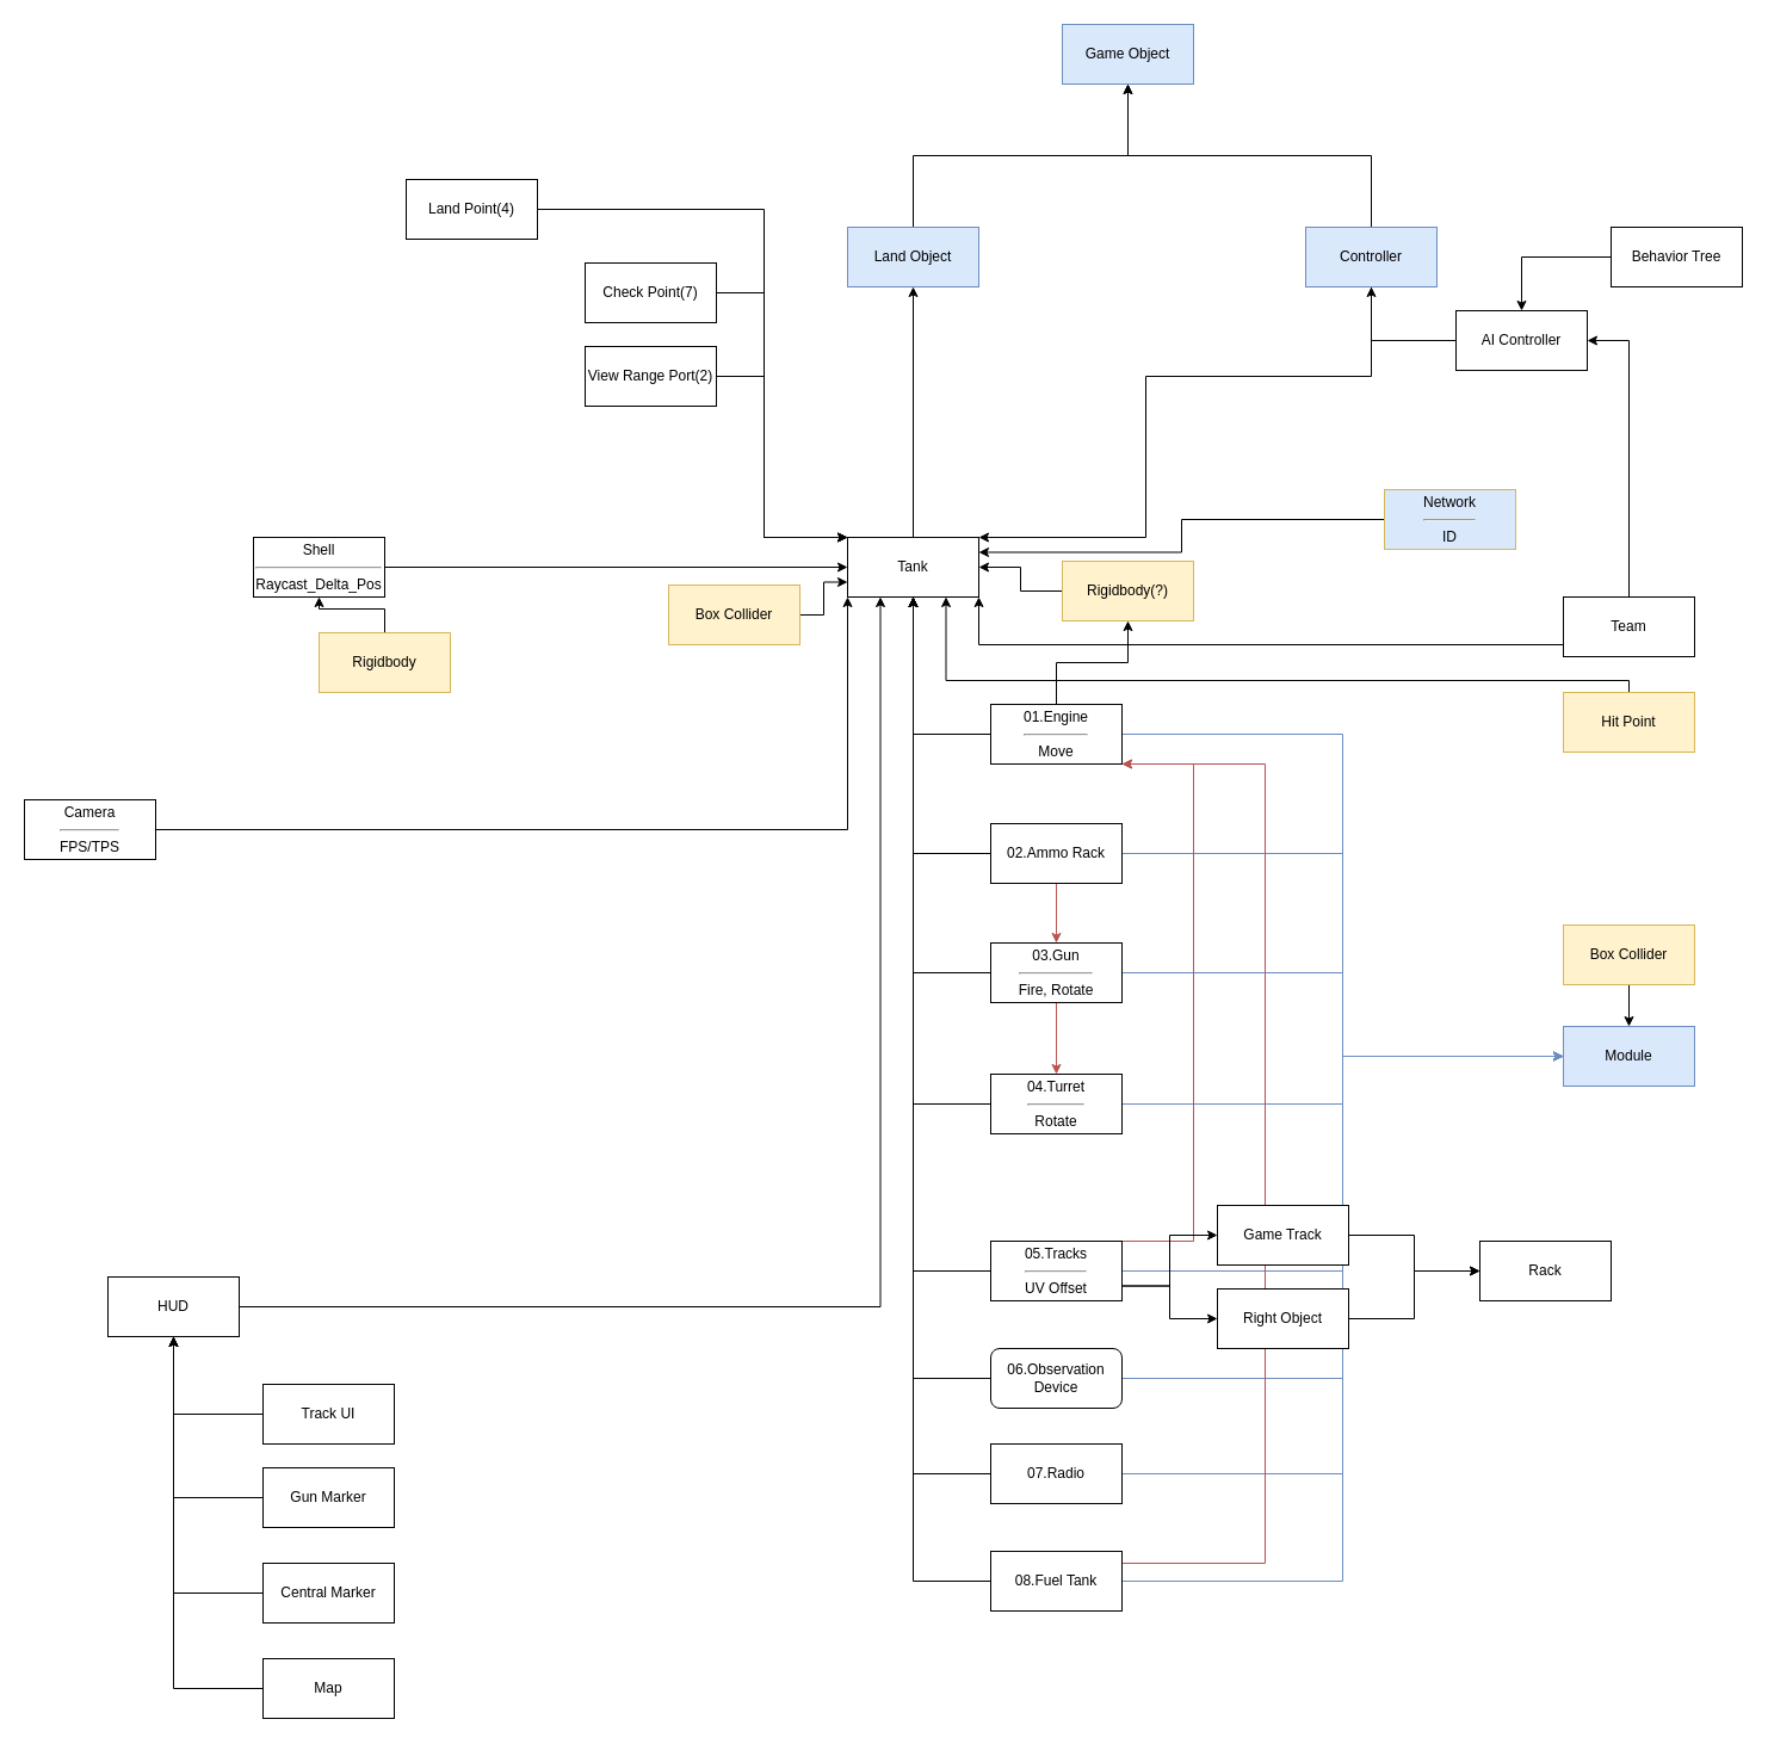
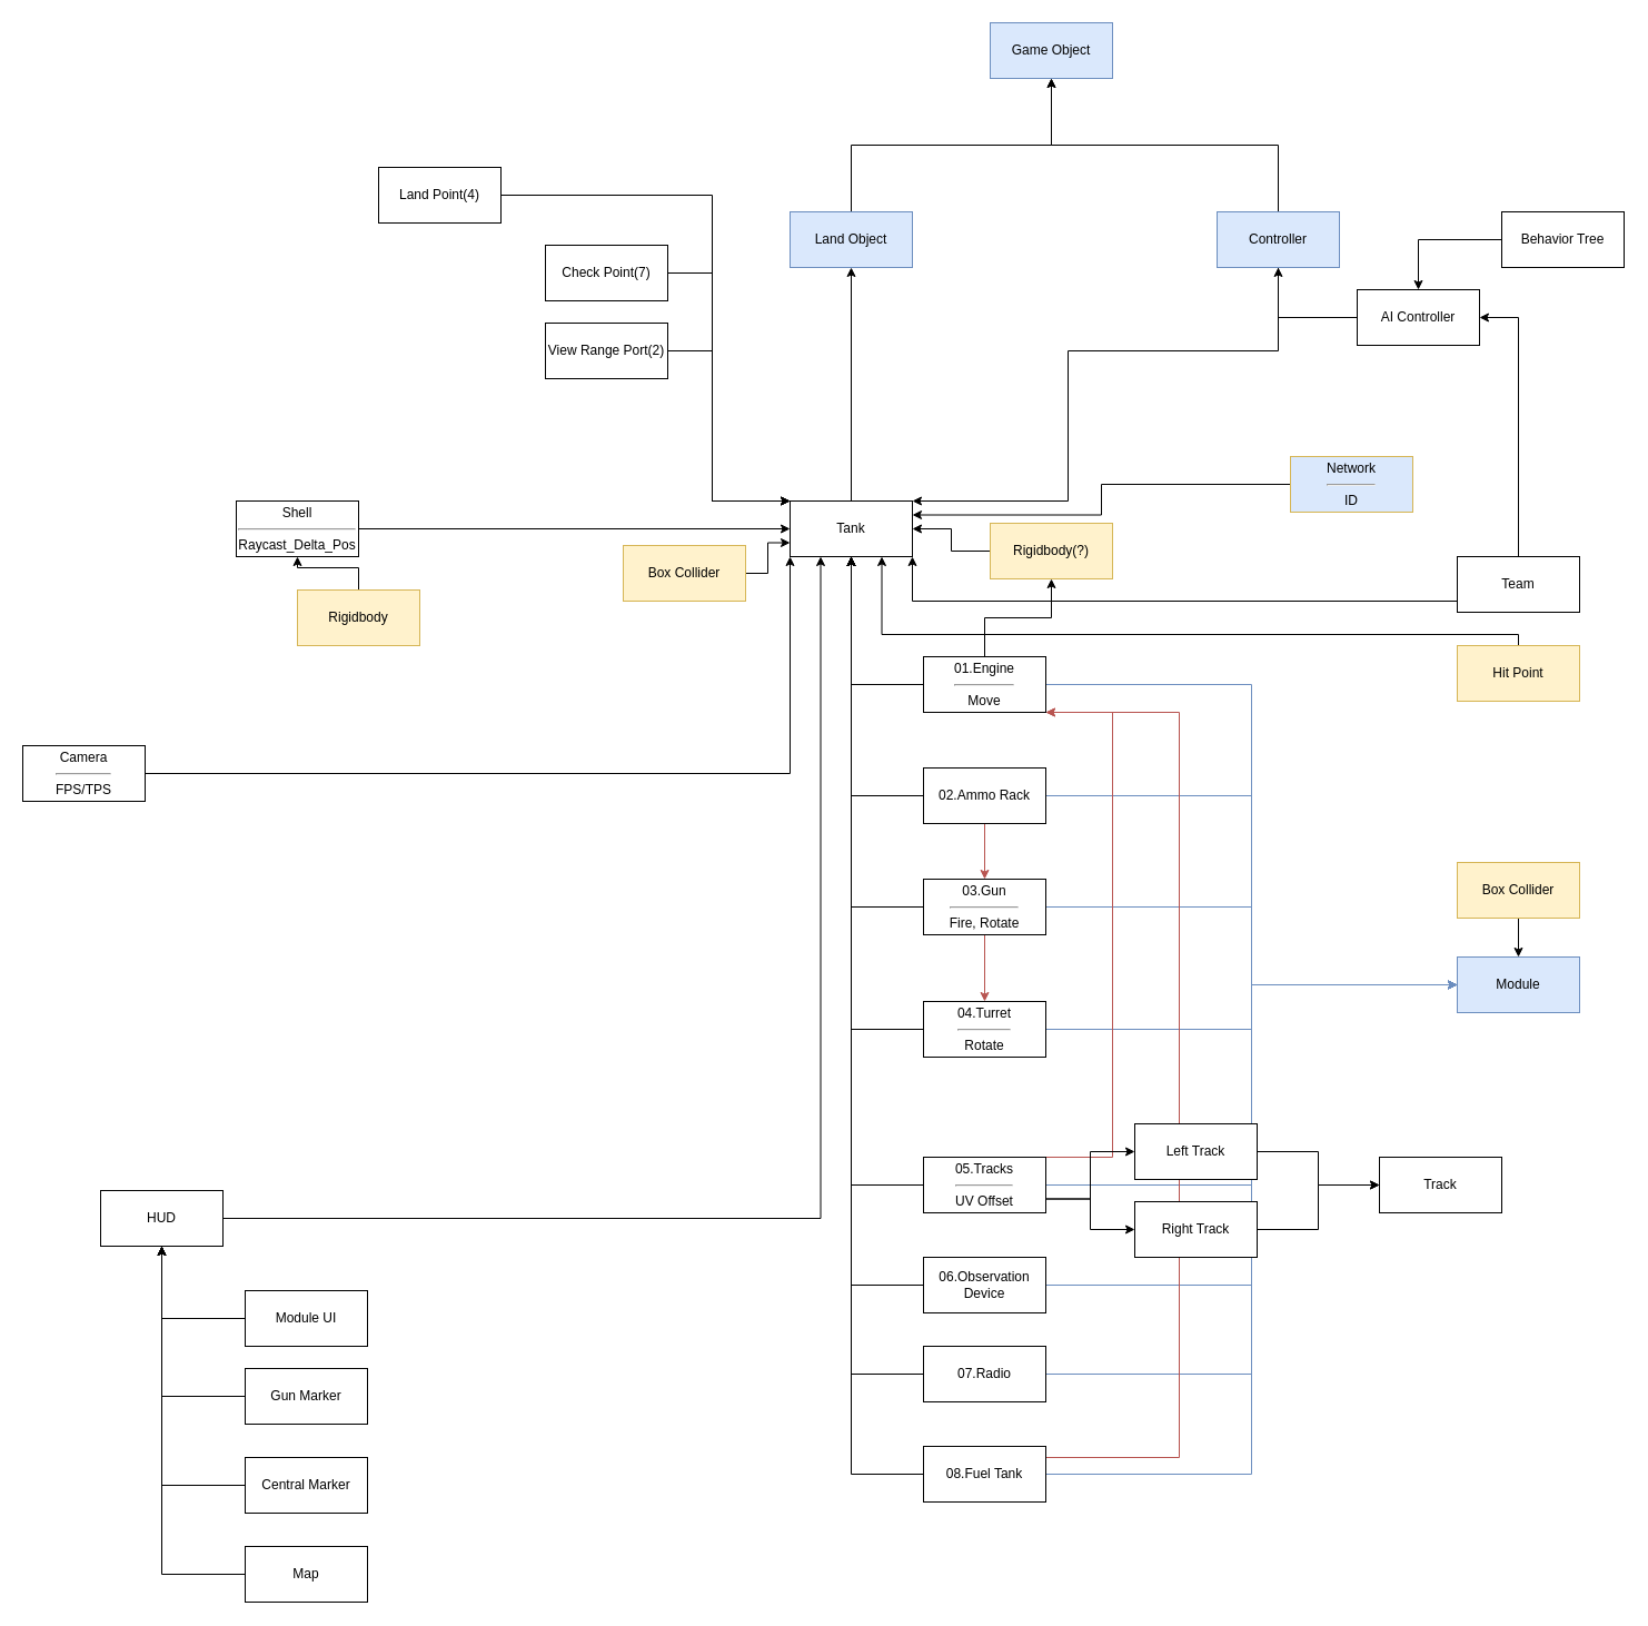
- <mxCell id="61" value="Game Track" style="html=1;whiteSpace=wrap;" parent="1" vertex="1"><mxGeometry x="1020" y="1010" width="110" height="50" as="geometry" /></mxCell>
+ <mxCell id="61" value="Left Track" style="html=1;whiteSpace=wrap;" parent="1" vertex="1"><mxGeometry x="1020" y="1010" width="110" height="50" as="geometry" /></mxCell>
- <mxCell id="62" value="Rack" style="html=1;whiteSpace=wrap;" parent="1" vertex="1"><mxGeometry x="1240" y="1040" width="110" height="50" as="geometry" /></mxCell>
+ <mxCell id="62" value="Track" style="html=1;whiteSpace=wrap;" parent="1" vertex="1"><mxGeometry x="1240" y="1040" width="110" height="50" as="geometry" /></mxCell>
- <mxCell id="59" value="Right Object" style="html=1;whiteSpace=wrap;" parent="1" vertex="1"><mxGeometry x="1020" y="1080" width="110" height="50" as="geometry" /></mxCell>
+ <mxCell id="59" value="Right Track" style="html=1;whiteSpace=wrap;" parent="1" vertex="1"><mxGeometry x="1020" y="1080" width="110" height="50" as="geometry" /></mxCell>
- <mxCell id="31" value="06.Observation Device" style="html=1;whiteSpace=wrap;rounded=1;" parent="1" vertex="1"><mxGeometry x="830" y="1130" width="110" height="50" as="geometry" /></mxCell>
+ <mxCell id="31" value="06.Observation Device" style="html=1;whiteSpace=wrap;" parent="1" vertex="1"><mxGeometry x="830" y="1130" width="110" height="50" as="geometry" /></mxCell>
- <mxCell id="68" value="Track UI" style="html=1;whiteSpace=wrap;noLabel=0;expand=1;comic=0;resizeHeight=0;" parent="1" vertex="1"><mxGeometry x="220" y="1160" width="110" height="50" as="geometry" /></mxCell>
+ <mxCell id="68" value="Module UI" style="html=1;whiteSpace=wrap;noLabel=0;expand=1;comic=0;resizeHeight=0;" parent="1" vertex="1"><mxGeometry x="220" y="1160" width="110" height="50" as="geometry" /></mxCell>
